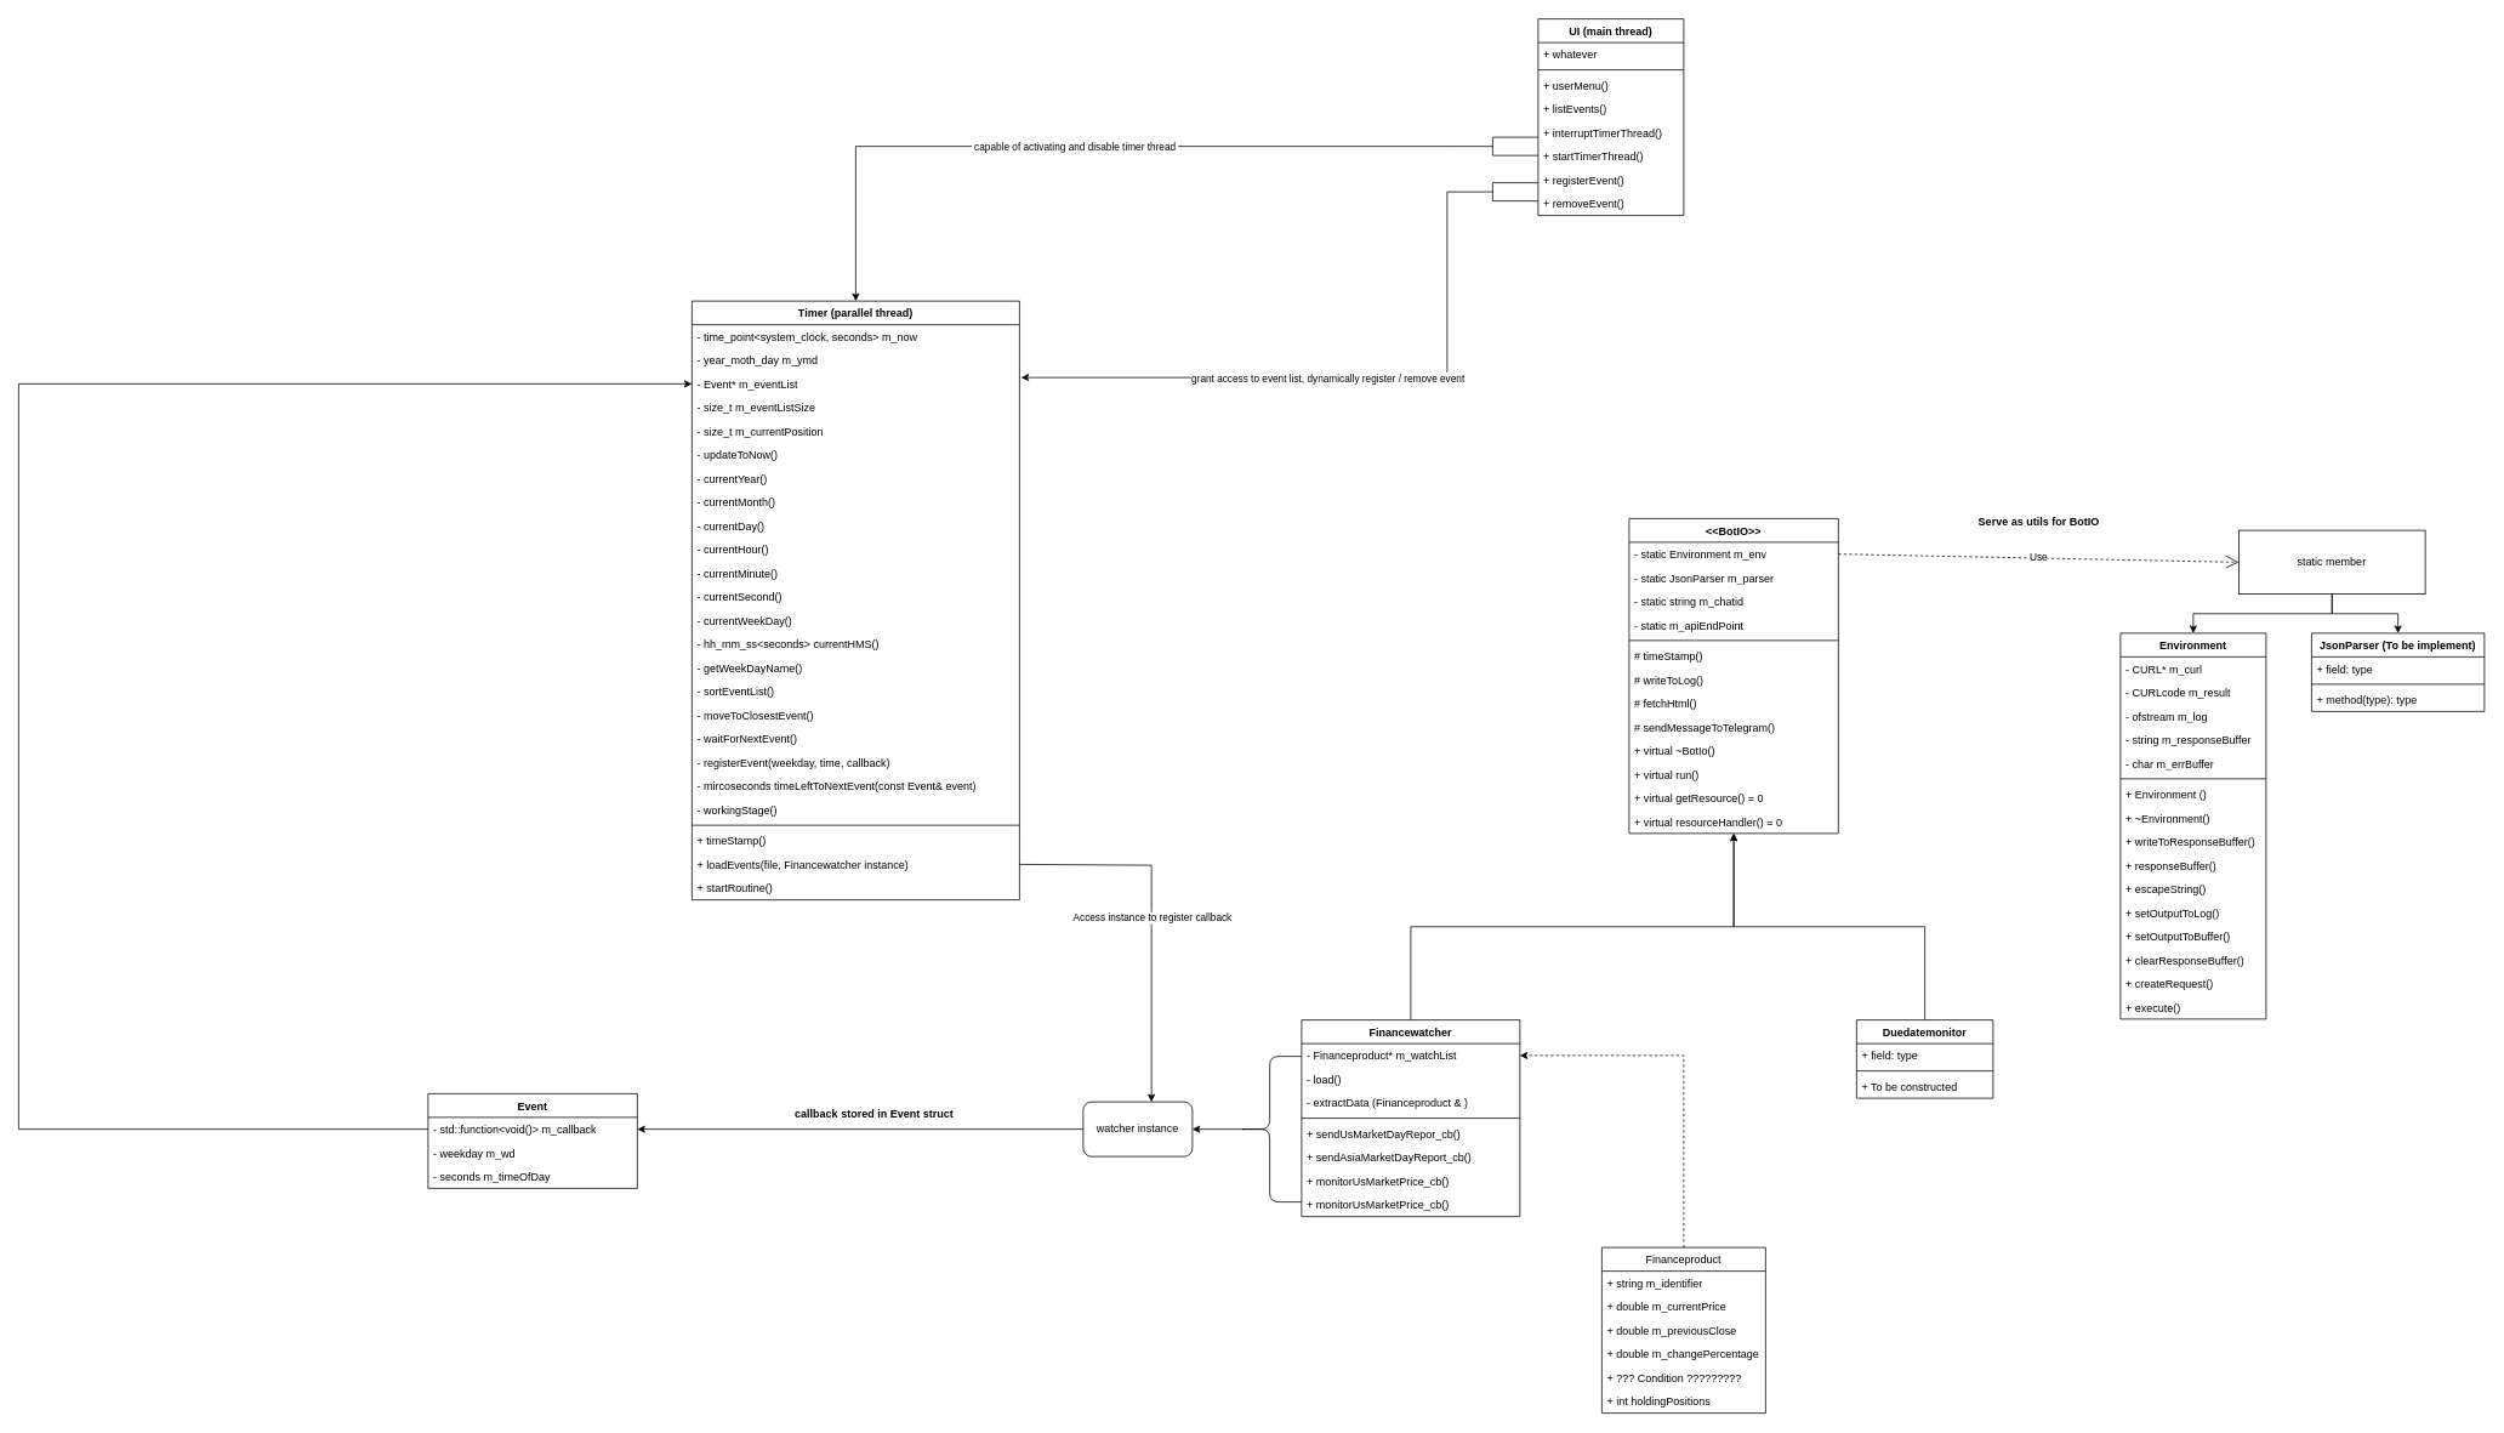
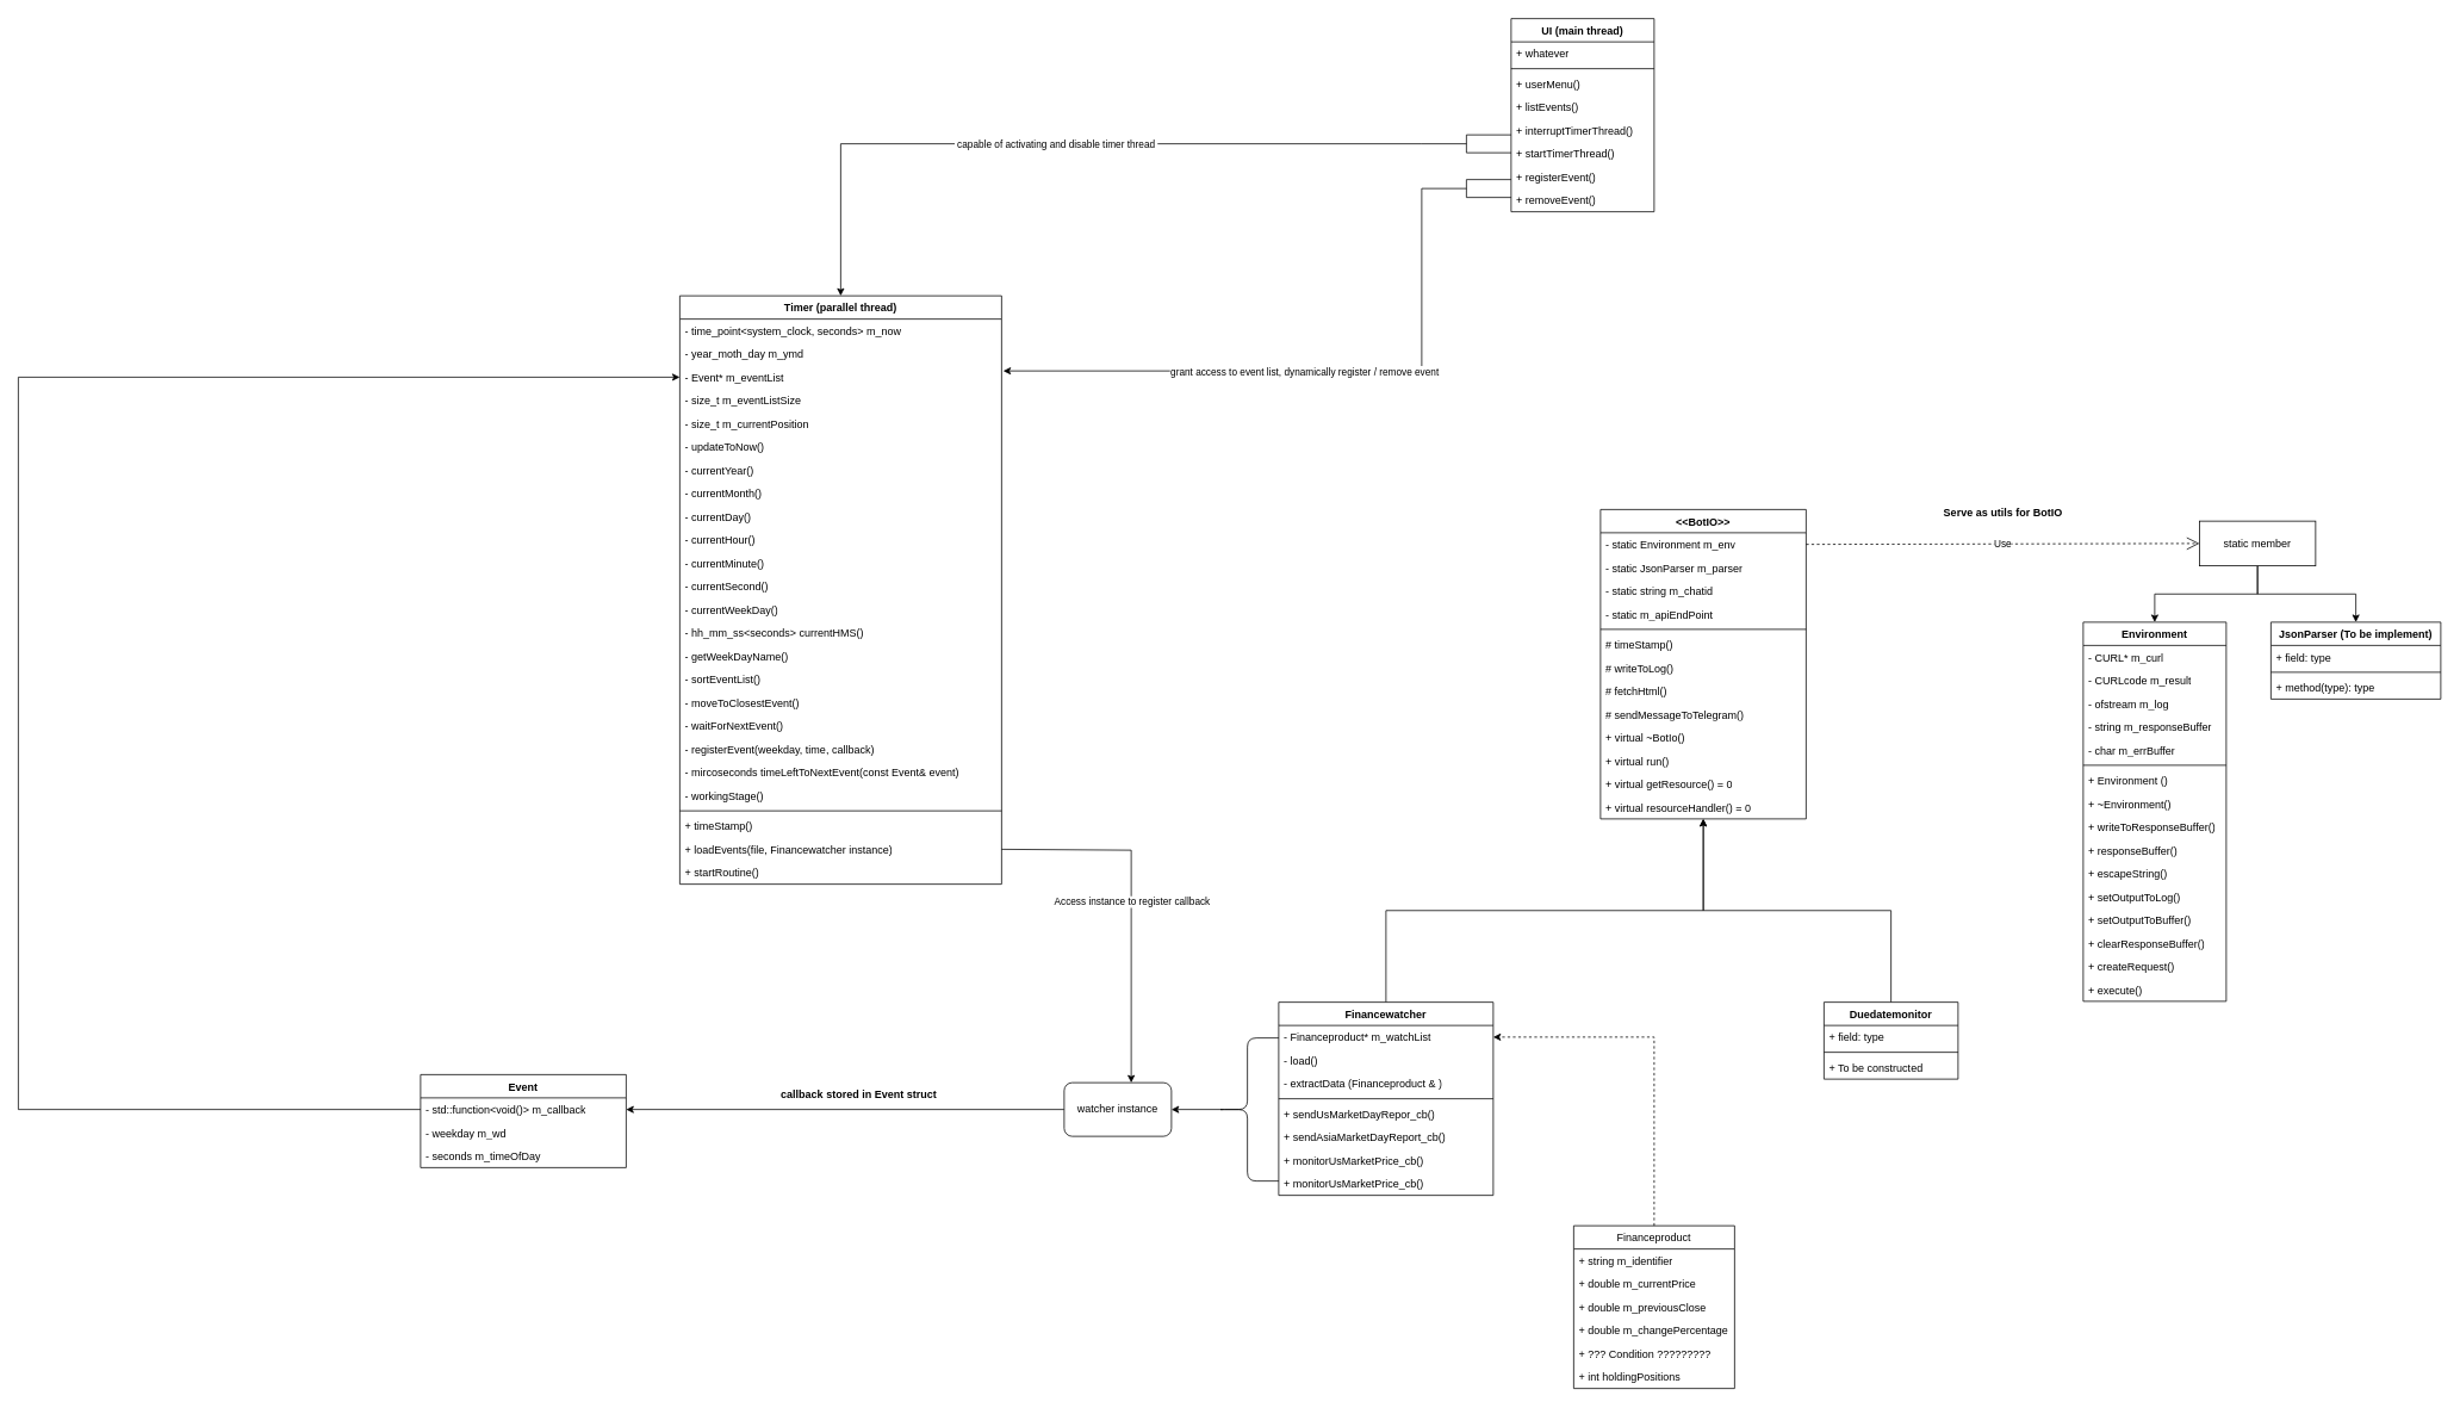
- <mxCell id="54" value="static member" style="rounded=0;whiteSpace=wrap;html=1;" vertex="1" parent="1"><mxGeometry x="2460" y="582" width="205" height="70" as="geometry" /></mxCell>
+ <mxCell id="54" value="static member" style="rounded=0;whiteSpace=wrap;html=1;" vertex="1" parent="1"><mxGeometry x="2460" y="582" width="130" height="50" as="geometry" /></mxCell>
